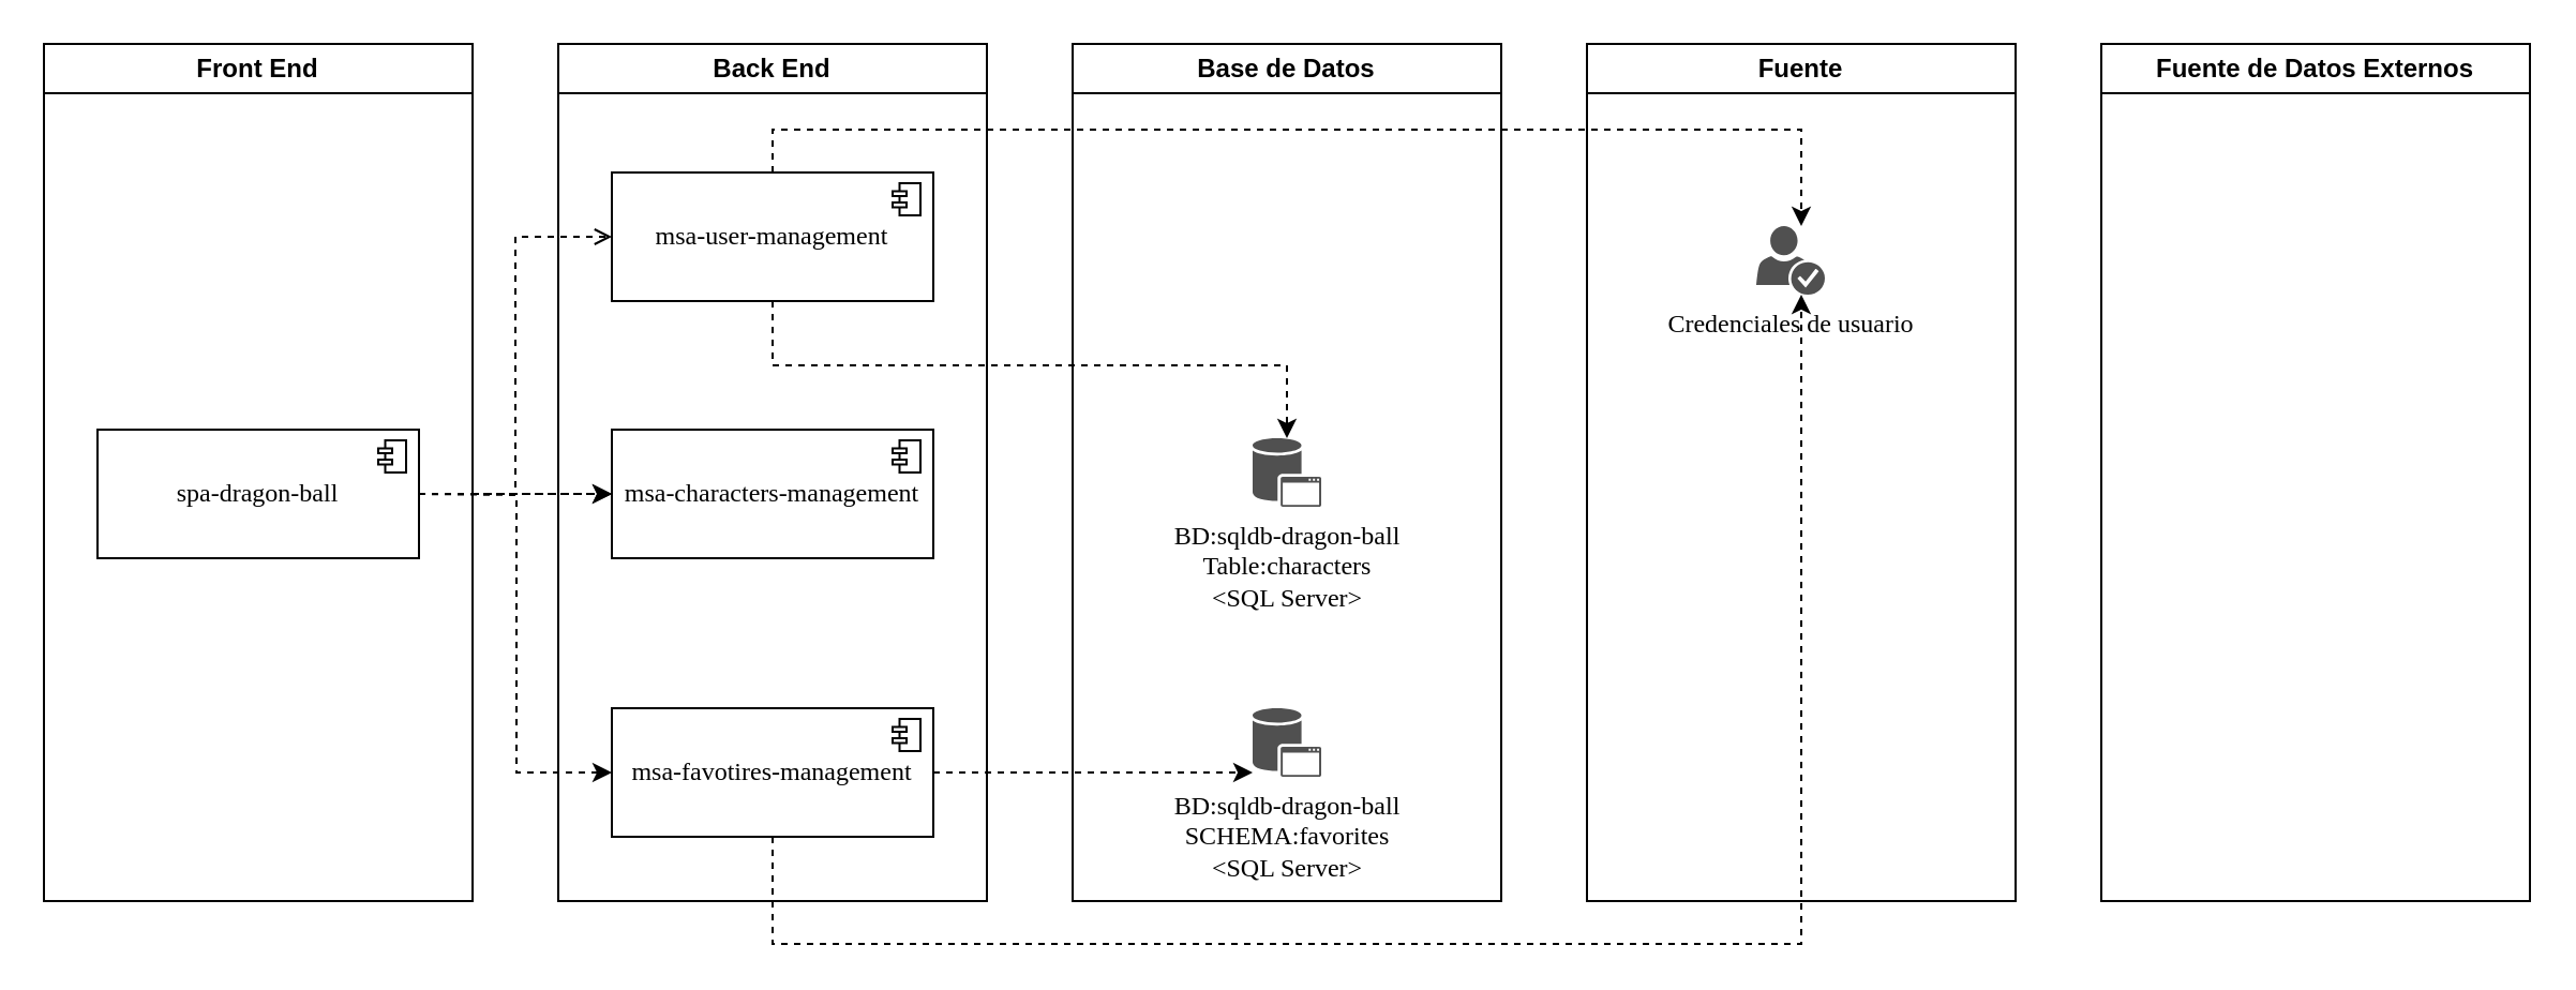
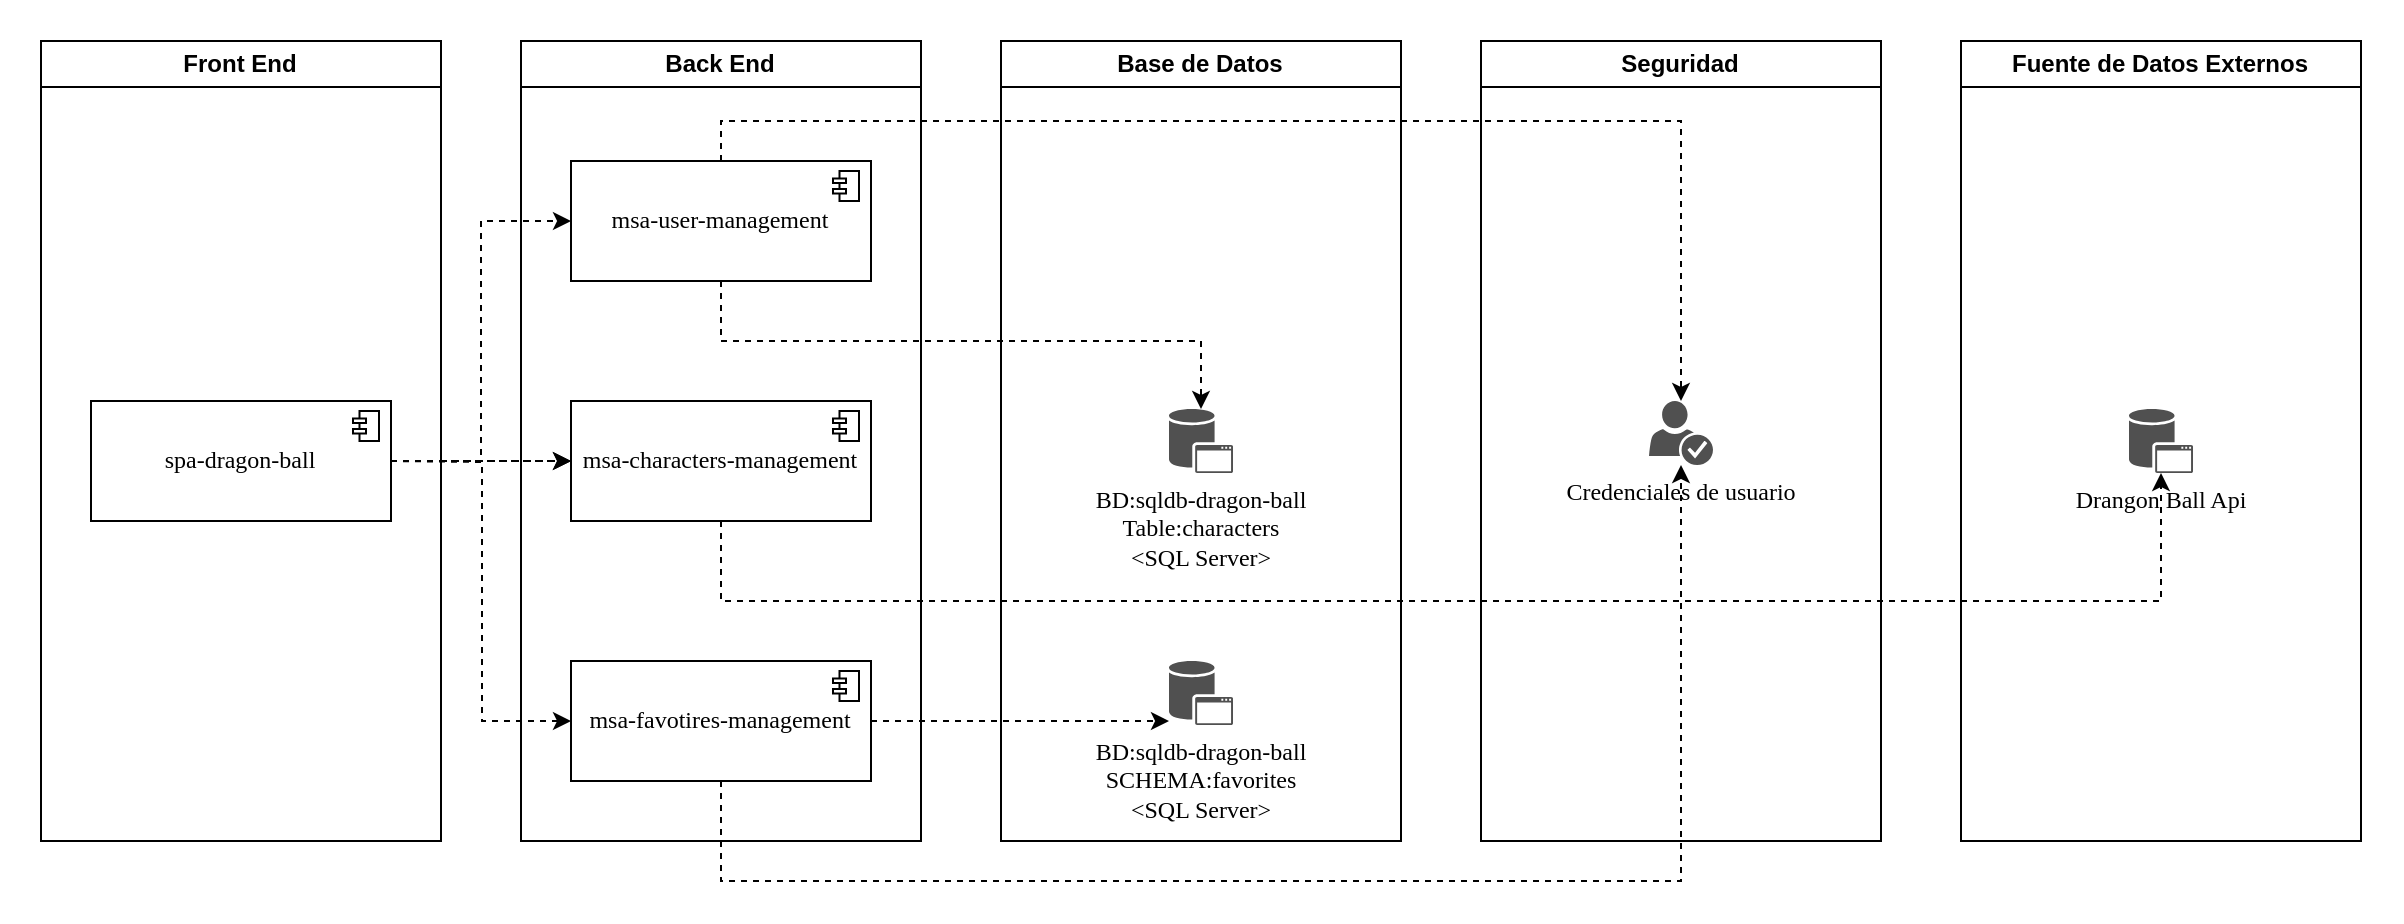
- <mxCell id="16" value="Fuente" style="swimlane;whiteSpace=wrap;html=1;" parent="1" vertex="1"><mxGeometry x="740" y="20" width="200" height="400" as="geometry"><mxRectangle x="40" y="40" width="100" height="30" as="alternateBounds" /></mxGeometry></mxCell>
+ <mxCell id="16" value="Seguridad" style="swimlane;whiteSpace=wrap;html=1;" parent="1" vertex="1"><mxGeometry x="740" y="20" width="200" height="400" as="geometry"><mxRectangle x="40" y="40" width="100" height="30" as="alternateBounds" /></mxGeometry></mxCell>
- <mxCell id="13" style="edgeStyle=orthogonalEdgeStyle;rounded=0;orthogonalLoop=1;jettySize=auto;html=1;entryX=0;entryY=0.5;entryDx=0;entryDy=0;entryPerimeter=0;dashed=1;endArrow=open;" parent="1" source="4" target="6" edge="1"><mxGeometry relative="1" as="geometry" /></mxCell>
+ <mxCell id="13" style="edgeStyle=orthogonalEdgeStyle;rounded=0;orthogonalLoop=1;jettySize=auto;html=1;entryX=0;entryY=0.5;entryDx=0;entryDy=0;entryPerimeter=0;dashed=1;" parent="1" source="4" target="6" edge="1"><mxGeometry relative="1" as="geometry" /></mxCell>
- <mxCell id="17" value="Credenciales de usuario" style="sketch=0;pointerEvents=1;shadow=0;dashed=0;html=1;strokeColor=none;fillColor=#505050;labelPosition=center;verticalLabelPosition=bottom;verticalAlign=top;outlineConnect=0;align=center;shape=mxgraph.office.security.credentials;fontFamily=Consolas;fontSource=https%3A%2F%2Ffonts.googleapis.com%2Fcss%3Ffamily%3DConsolas;snapToPoint=0;" parent="16" vertex="1"><mxGeometry x="79" y="85" width="32" height="32" as="geometry" /></mxCell>
+ <mxCell id="17" value="Credenciales de usuario" style="sketch=0;pointerEvents=1;shadow=0;dashed=0;html=1;strokeColor=none;fillColor=#505050;labelPosition=center;verticalLabelPosition=bottom;verticalAlign=top;outlineConnect=0;align=center;shape=mxgraph.office.security.credentials;fontFamily=Consolas;fontSource=https%3A%2F%2Ffonts.googleapis.com%2Fcss%3Ffamily%3DConsolas;snapToPoint=0;" parent="16" vertex="1"><mxGeometry x="84" y="180" width="32" height="32" as="geometry" /></mxCell>
+ <mxCell id="21" value="Drangon Ball Api" style="sketch=0;shadow=0;dashed=0;html=1;strokeColor=none;fillColor=#505050;labelPosition=center;verticalLabelPosition=bottom;verticalAlign=top;outlineConnect=0;align=center;shape=mxgraph.office.databases.application_store;fontFamily=Consolas;fontSource=https%3A%2F%2Ffonts.googleapis.com%2Fcss%3Ffamily%3DConsolas;snapToPoint=0;" vertex="1" parent="20"><mxGeometry x="84" y="184" width="32" height="32" as="geometry" /></mxCell>
+ <mxCell id="22" style="edgeStyle=orthogonalEdgeStyle;rounded=0;orthogonalLoop=1;jettySize=auto;html=1;dashed=1;" edge="1" parent="1" source="7" target="21"><mxGeometry relative="1" as="geometry"><Array as="points"><mxPoint x="360" y="300" /><mxPoint x="1080" y="300" /></Array></mxGeometry></mxCell>
